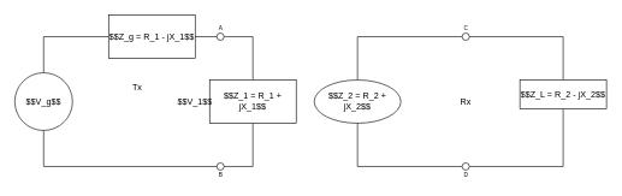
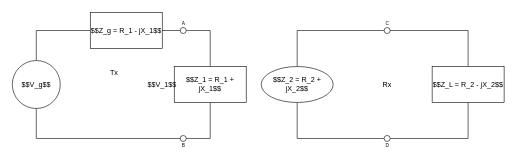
- <mxCell id="19" value="$$Z_L = R_2 - jX_2$$" style="rounded=0;whiteSpace=wrap;html=1;" parent="1" vertex="1"><mxGeometry x="720" y="110" width="120" height="40" as="geometry" /></mxCell>
+ <mxCell id="19" value="$$Z_L = R_2 - jX_2$$" style="rounded=0;whiteSpace=wrap;html=1;" parent="1" vertex="1"><mxGeometry x="720" y="110" width="120" height="60" as="geometry" /></mxCell>
